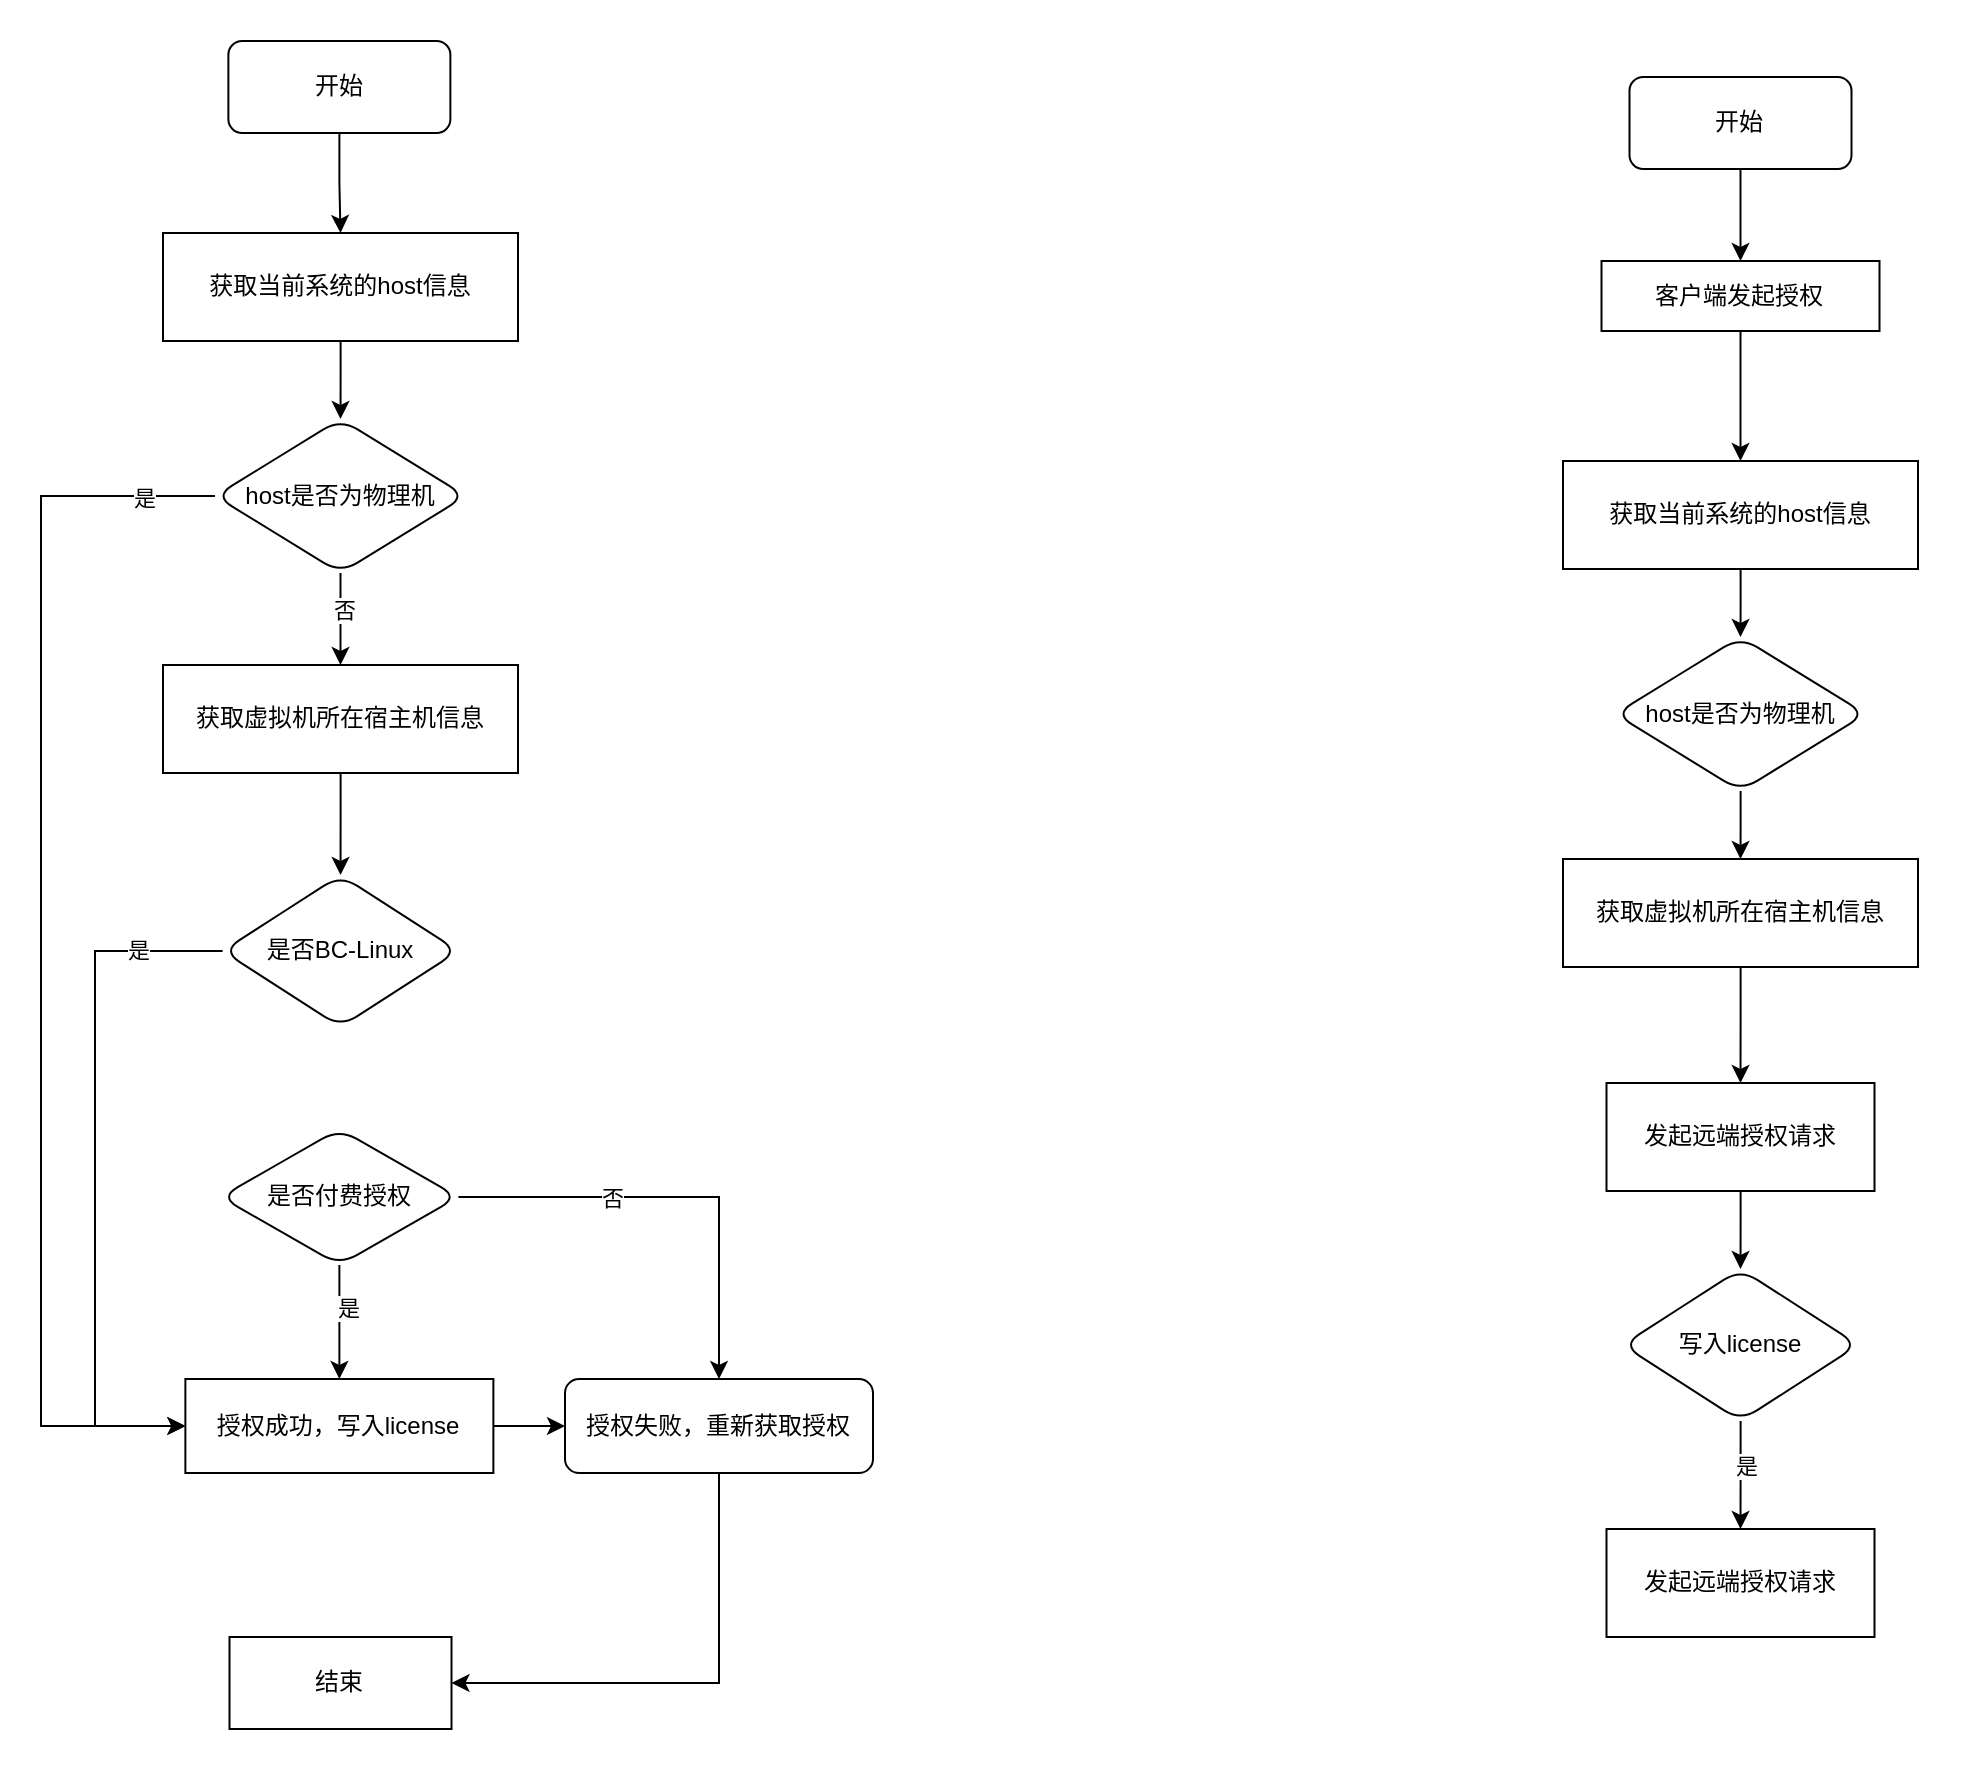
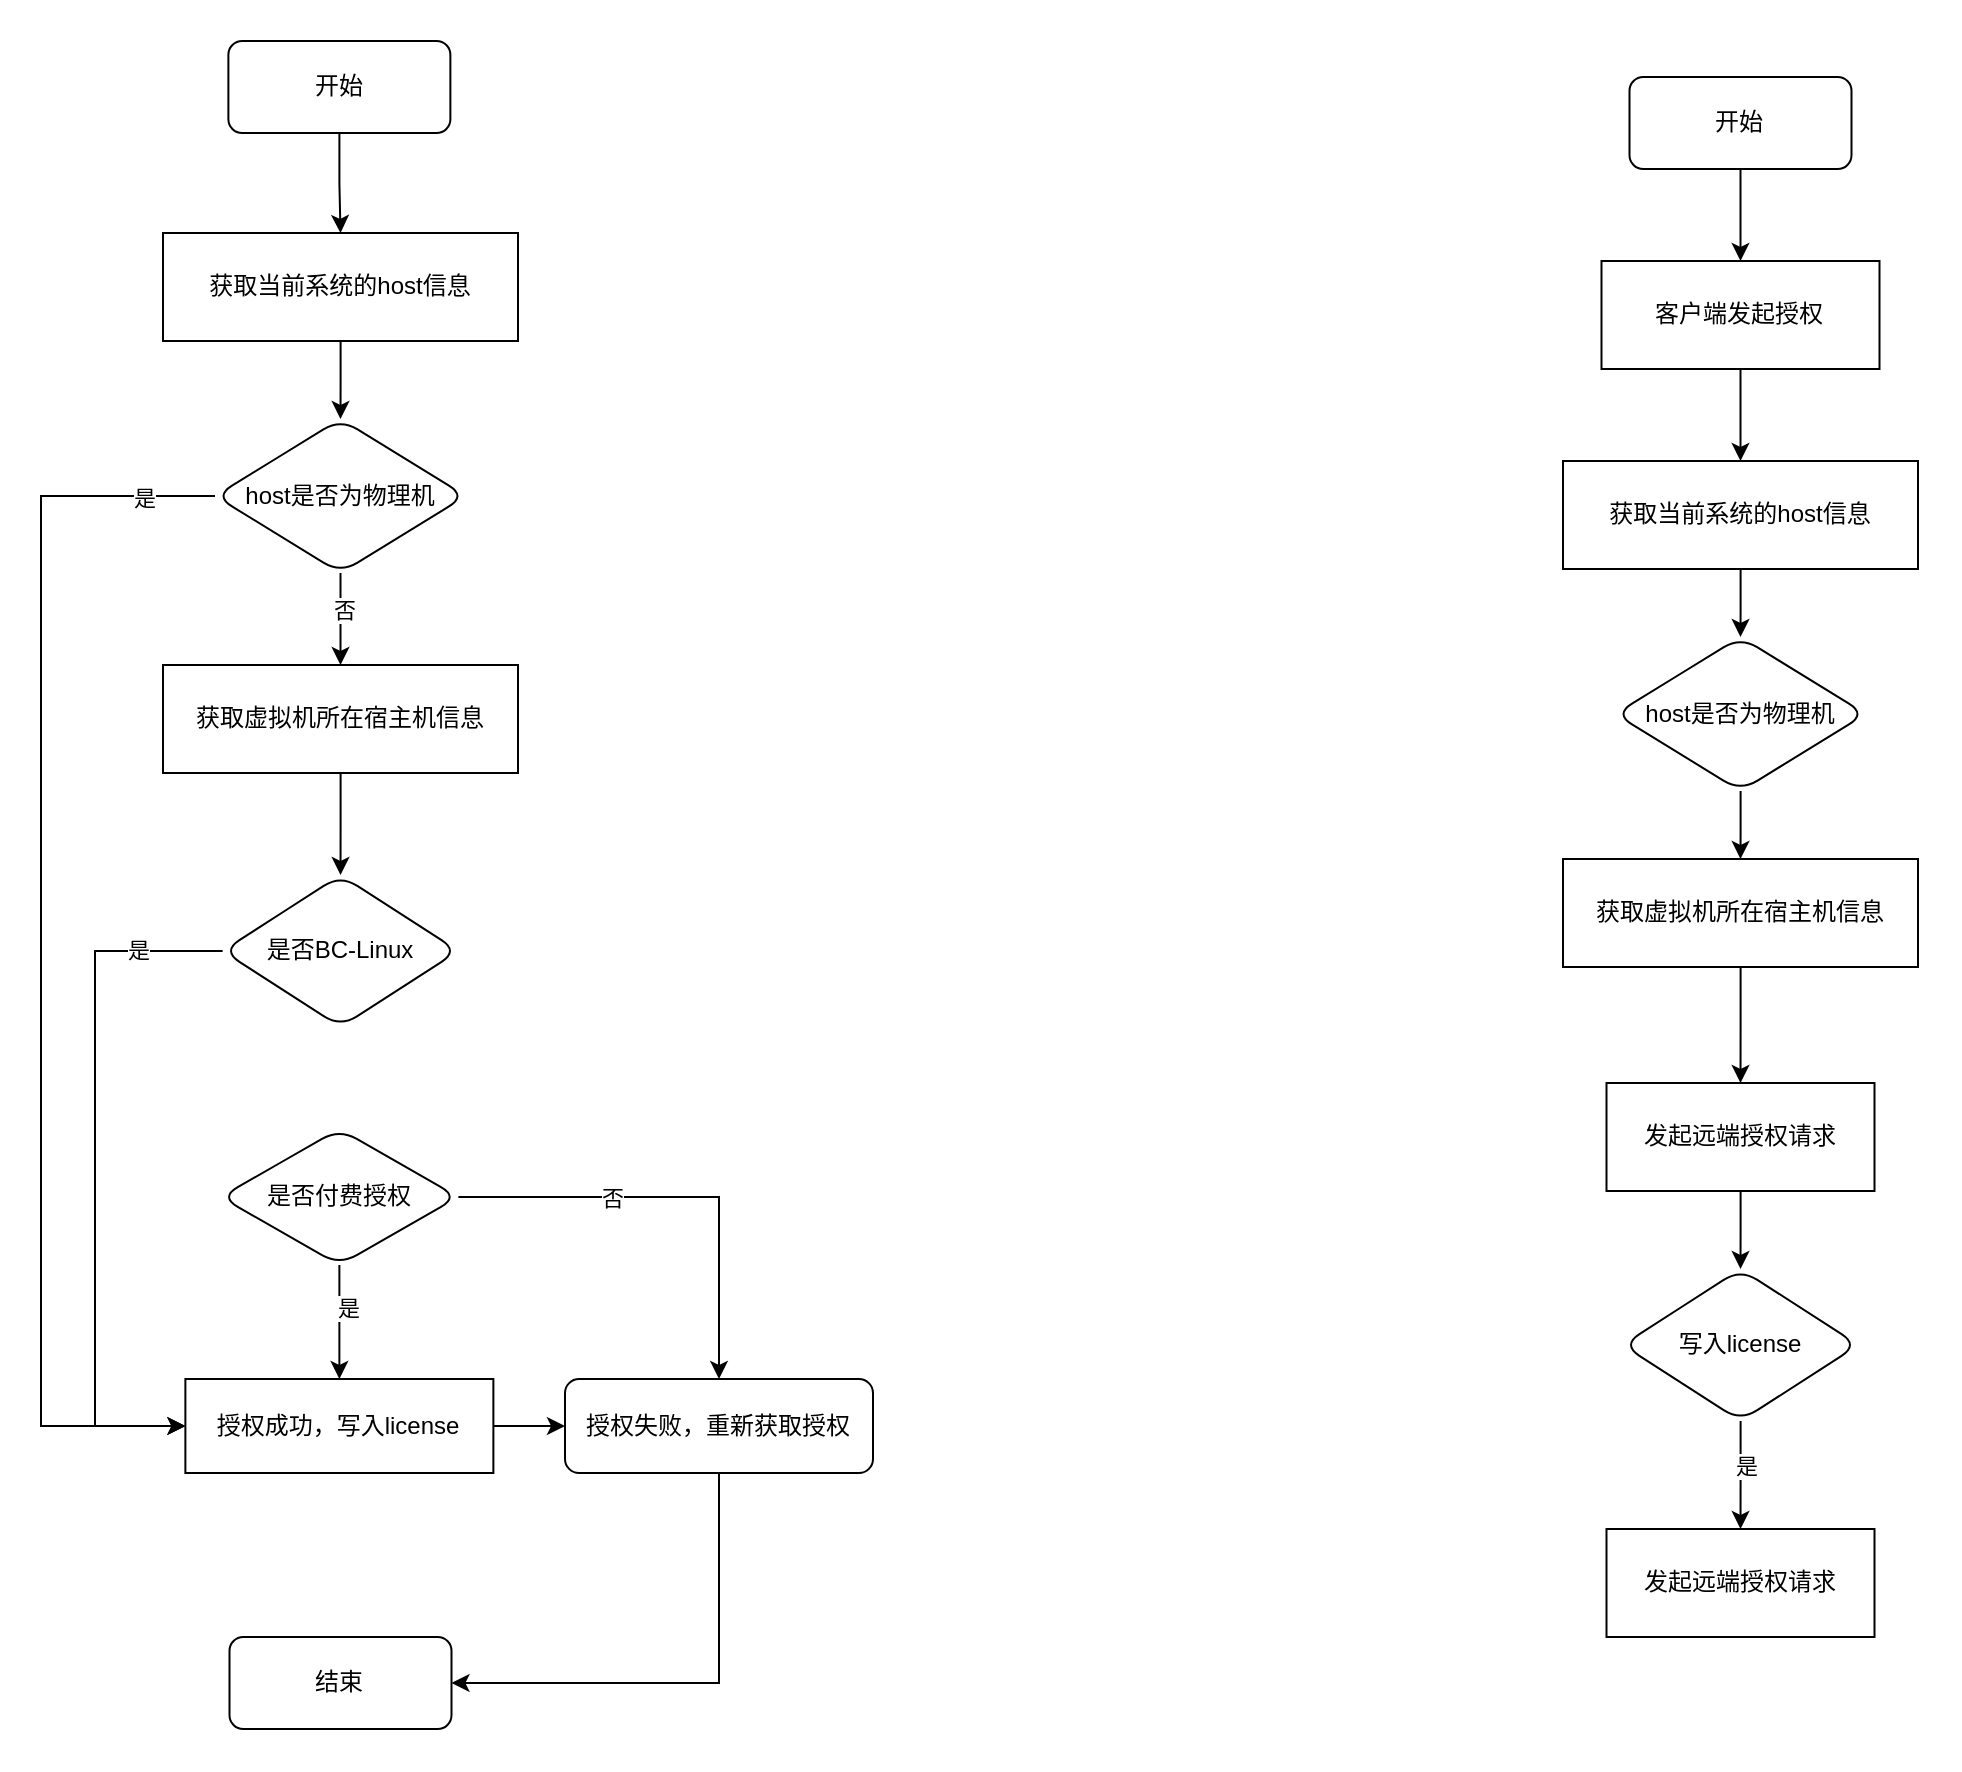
- <mxCell id="29" value="客户端发起授权" style="rounded=0;whiteSpace=wrap;html=1;" parent="1" vertex="1"><mxGeometry x="800.25" y="130" width="139" height="35" as="geometry" /></mxCell>
+ <mxCell id="29" value="客户端发起授权" style="rounded=0;whiteSpace=wrap;html=1;" parent="1" vertex="1"><mxGeometry x="800.25" y="130" width="139" height="54" as="geometry" /></mxCell>
- <mxCell id="13" value="结束" style="whiteSpace=wrap;html=1;movable=1;resizable=1;rotatable=1;deletable=1;editable=1;locked=0;connectable=1;rounded=0;" parent="1" vertex="1"><mxGeometry x="114.25" y="818" width="111" height="46" as="geometry" /></mxCell>
+ <mxCell id="13" value="结束" style="rounded=1;whiteSpace=wrap;html=1;movable=1;resizable=1;rotatable=1;deletable=1;editable=1;locked=0;connectable=1;" parent="1" vertex="1"><mxGeometry x="114.25" y="818" width="111" height="46" as="geometry" /></mxCell>
